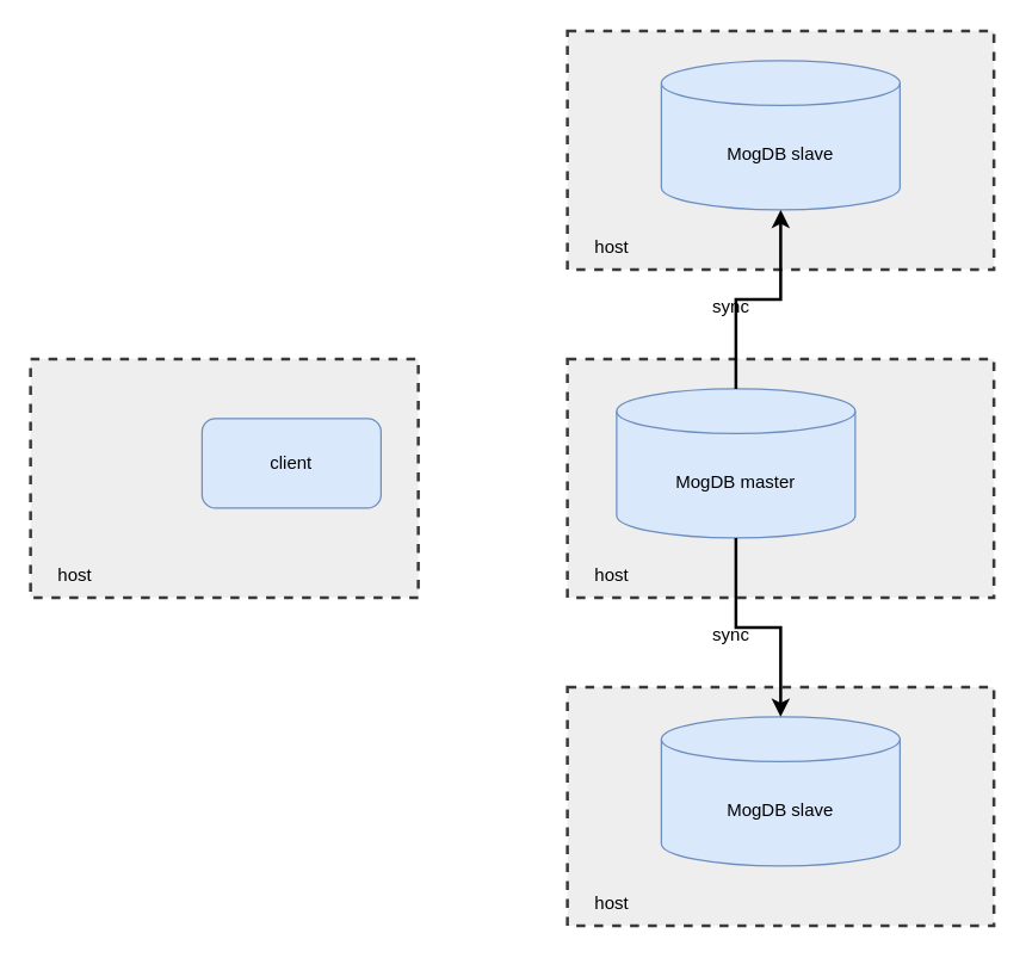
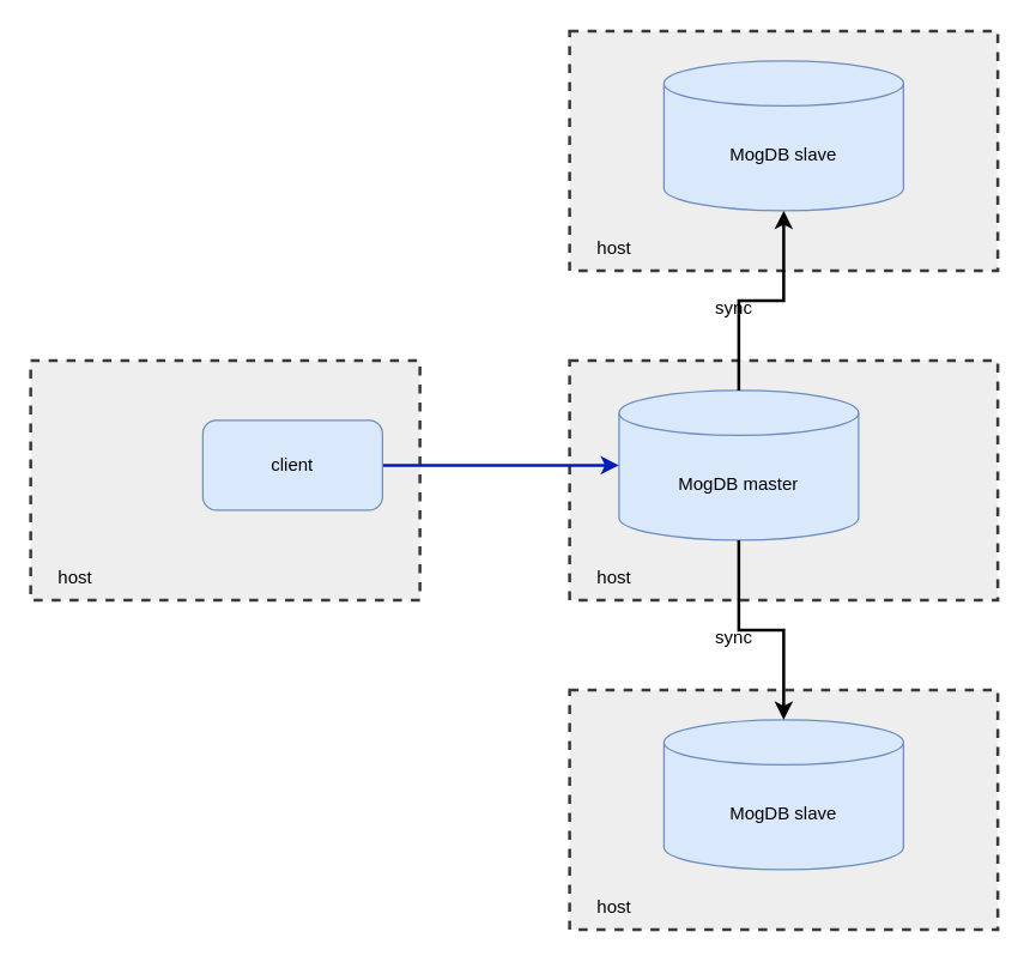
+ <mxCell id="5" style="edgeStyle=orthogonalEdgeStyle;rounded=0;orthogonalLoop=1;jettySize=auto;html=1;entryX=0;entryY=0.5;entryDx=0;entryDy=0;entryPerimeter=0;strokeWidth=2;fillColor=#0050ef;strokeColor=#001DBC;" edge="1" parent="1" source="6" target="4"><mxGeometry relative="1" as="geometry" /></mxCell>
